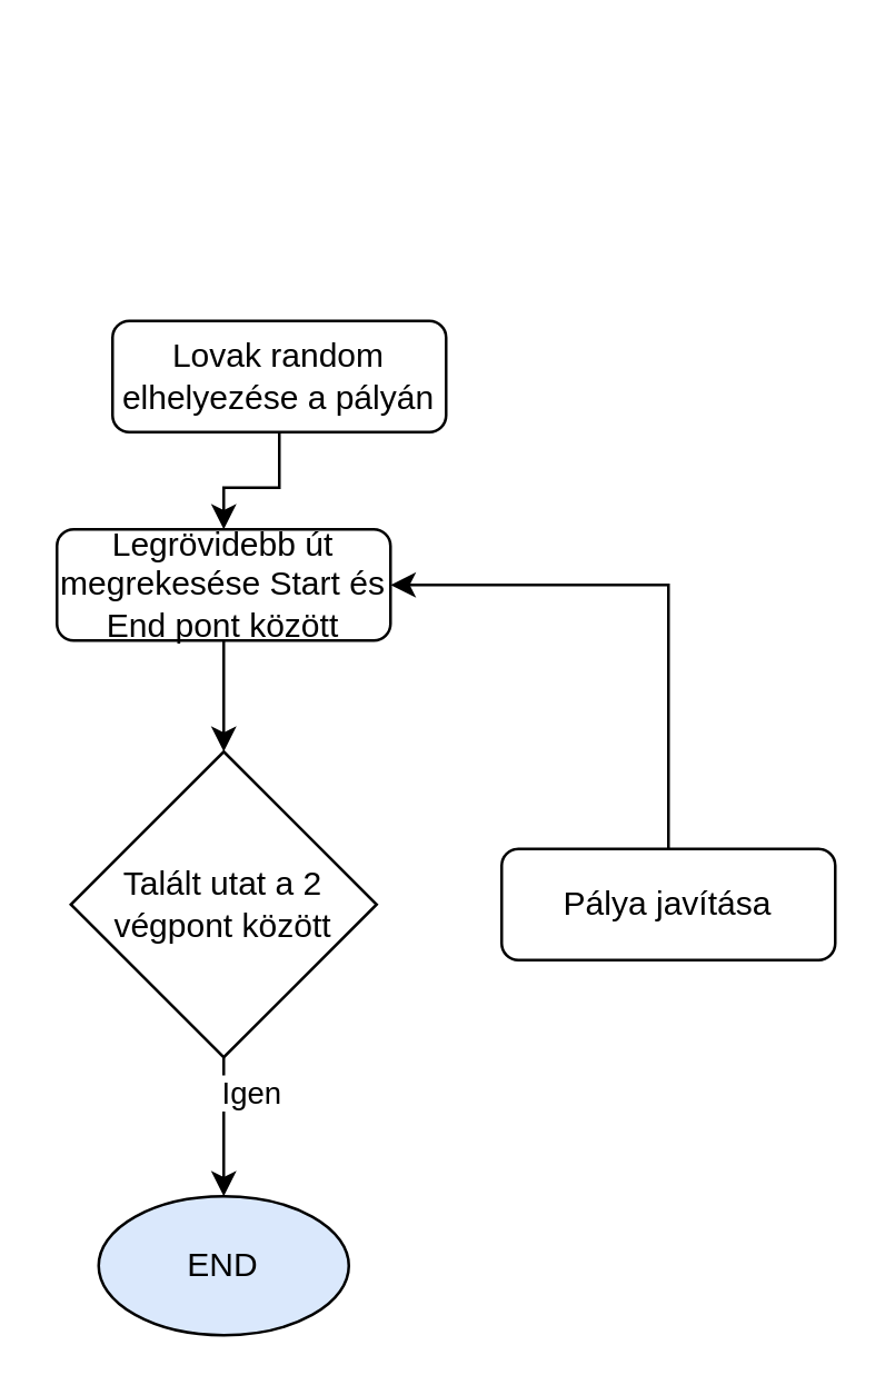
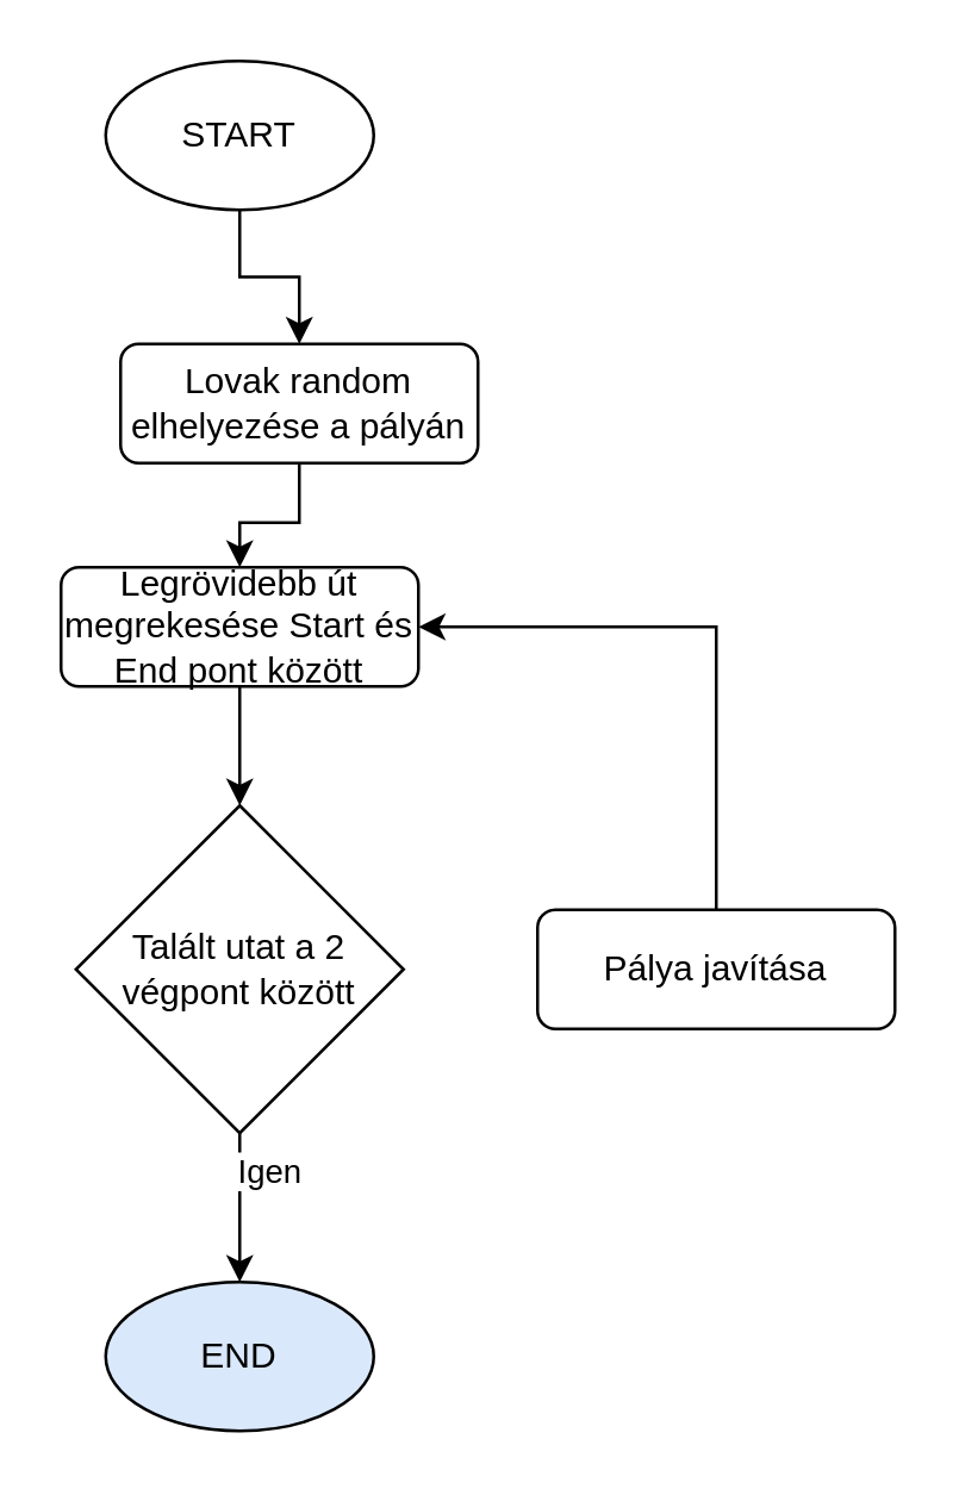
+ <mxCell id="5" value="START" style="ellipse;whiteSpace=wrap;html=1;" vertex="1" parent="1"><mxGeometry x="35" width="90" height="50" as="geometry" y="20" /></mxCell>
+ <mxCell id="4" value="" style="edgeStyle=orthogonalEdgeStyle;rounded=0;orthogonalLoop=1;jettySize=auto;html=1;" edge="1" parent="1" source="5" target="3"><mxGeometry relative="1" as="geometry" /></mxCell>
